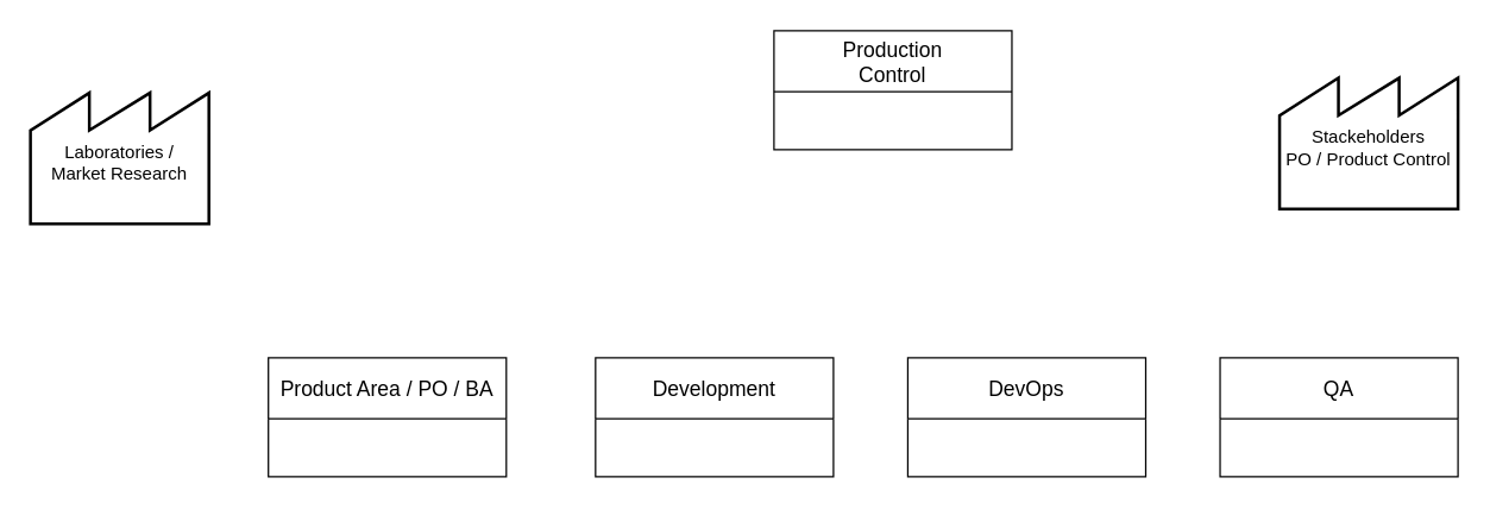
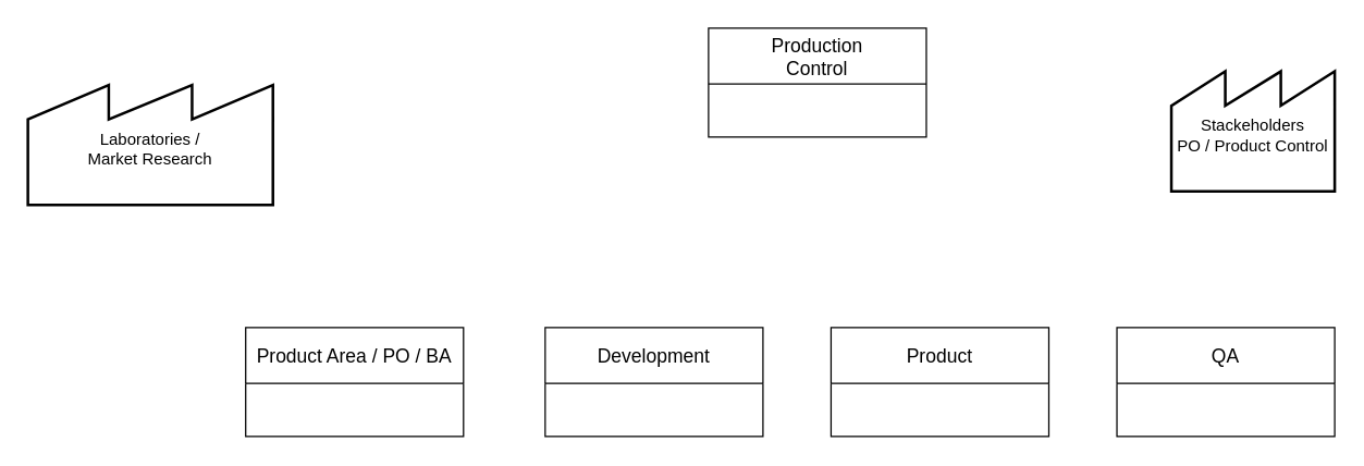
- <mxCell id="8" value="Laboratories / &lt;br&gt;Market Research" style="strokeWidth=2;html=1;shape=mxgraph.lean_mapping.outside_sources;whiteSpace=wrap;align=center;verticalAlign=middle;spacingTop=8;" vertex="1" parent="1"><mxGeometry x="20" y="60" width="120" height="90" as="geometry" /></mxCell>
+ <mxCell id="8" value="Laboratories / &lt;br&gt;Market Research" style="strokeWidth=2;html=1;shape=mxgraph.lean_mapping.outside_sources;whiteSpace=wrap;align=center;verticalAlign=middle;spacingTop=8;" vertex="1" parent="1"><mxGeometry x="20" y="60" width="180" height="90" as="geometry" /></mxCell>
- <mxCell id="7" value="DevOps" style="swimlane;fontStyle=0;childLayout=stackLayout;horizontal=1;startSize=41;horizontalStack=0;resizeParent=1;resizeParentMax=0;resizeLast=0;collapsible=1;marginBottom=0;align=center;fontSize=14;" vertex="1" parent="1"><mxGeometry x="610" y="240" width="160" height="80" as="geometry"><mxRectangle x="350" y="100" width="100" height="41" as="alternateBounds" /></mxGeometry></mxCell>
+ <mxCell id="7" value="Product" style="swimlane;fontStyle=0;childLayout=stackLayout;horizontal=1;startSize=41;horizontalStack=0;resizeParent=1;resizeParentMax=0;resizeLast=0;collapsible=1;marginBottom=0;align=center;fontSize=14;" vertex="1" parent="1"><mxGeometry x="610" y="240" width="160" height="80" as="geometry"><mxRectangle x="350" y="100" width="100" height="41" as="alternateBounds" /></mxGeometry></mxCell>
